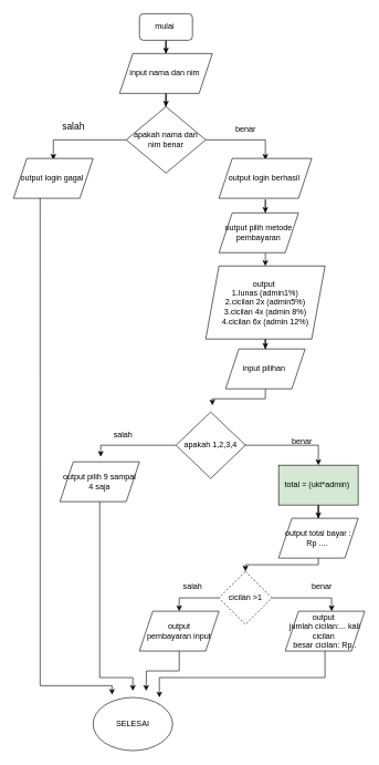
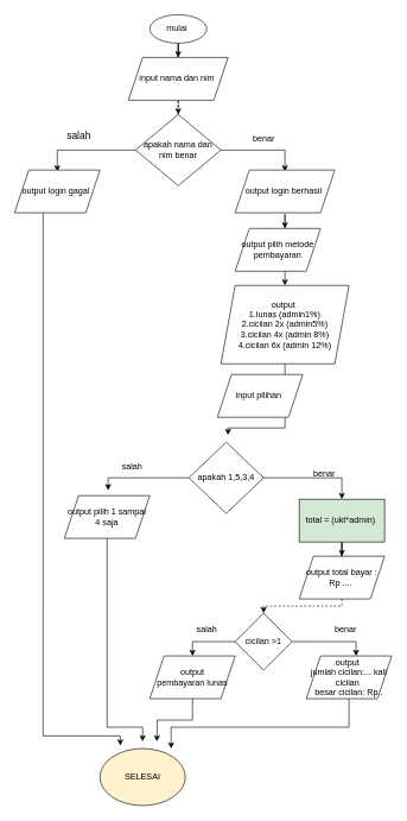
- <mxCell id="3" value="mulai&amp;nbsp;" style="whiteSpace=wrap;html=1;rounded=1;" vertex="1" parent="1"><mxGeometry x="210" y="20" width="80" height="40" as="geometry" /></mxCell>
+ <mxCell id="3" value="mulai&amp;nbsp;" style="ellipse;whiteSpace=wrap;html=1;" vertex="1" parent="1"><mxGeometry x="210" y="20" width="80" height="40" as="geometry" /></mxCell>
- <mxCell id="4" value="" style="edgeStyle=orthogonalEdgeStyle;rounded=0;orthogonalLoop=1;jettySize=auto;html=1;" edge="1" parent="1" source="5" target="8"><mxGeometry relative="1" as="geometry" /></mxCell>
+ <mxCell id="4" value="" style="edgeStyle=orthogonalEdgeStyle;rounded=0;orthogonalLoop=1;jettySize=auto;html=1;dashed=1;" edge="1" parent="1" source="5" target="8"><mxGeometry relative="1" as="geometry" /></mxCell>
- <mxCell id="19" value="input pilihan&amp;nbsp;" style="shape=parallelogram;perimeter=parallelogramPerimeter;whiteSpace=wrap;html=1;fixedSize=1;" vertex="1" parent="1"><mxGeometry x="340" y="525" width="120" height="60" as="geometry" /></mxCell>
+ <mxCell id="19" value="input pilihan&amp;nbsp;" style="shape=parallelogram;perimeter=parallelogramPerimeter;whiteSpace=wrap;html=1;fixedSize=1;" vertex="1" parent="1"><mxGeometry x="305" y="525" width="120" height="60" as="geometry" /></mxCell>
- <mxCell id="22" value="apakah 1,2,3,4" style="rhombus;whiteSpace=wrap;html=1;" vertex="1" parent="1"><mxGeometry x="265" y="620" width="105" height="100" as="geometry" /></mxCell>
+ <mxCell id="22" value="apakah 1,5,3,4" style="rhombus;whiteSpace=wrap;html=1;" vertex="1" parent="1"><mxGeometry x="265" y="620" width="105" height="100" as="geometry" /></mxCell>
- <mxCell id="24" value="output pilih 9 sampai 4 saja" style="shape=parallelogram;perimeter=parallelogramPerimeter;whiteSpace=wrap;html=1;fixedSize=1;" vertex="1" parent="1"><mxGeometry x="90" y="695" width="120" height="60" as="geometry" /></mxCell>
+ <mxCell id="24" value="output pilih 1 sampai 4 saja" style="shape=parallelogram;perimeter=parallelogramPerimeter;whiteSpace=wrap;html=1;fixedSize=1;" vertex="1" parent="1"><mxGeometry x="90" y="695" width="120" height="60" as="geometry" /></mxCell>
- <mxCell id="29" value="" style="edgeStyle=orthogonalEdgeStyle;rounded=0;orthogonalLoop=1;jettySize=auto;html=1;" edge="1" parent="1" source="30" target="33"><mxGeometry relative="1" as="geometry"><Array as="points"><mxPoint x="480" y="850" /><mxPoint x="370" y="850" /></Array></mxGeometry></mxCell>
+ <mxCell id="29" value="" style="edgeStyle=orthogonalEdgeStyle;rounded=0;orthogonalLoop=1;jettySize=auto;html=1;dashed=1;" edge="1" parent="1" source="30" target="33"><mxGeometry relative="1" as="geometry"><Array as="points"><mxPoint x="480" y="850" /><mxPoint x="370" y="850" /></Array></mxGeometry></mxCell>
- <mxCell id="33" value="cicilan &amp;gt;1" style="rhombus;whiteSpace=wrap;html=1;dashed=1;" vertex="1" parent="1"><mxGeometry x="330" y="860" width="80" height="80" as="geometry" /></mxCell>
+ <mxCell id="33" value="cicilan &amp;gt;1" style="rhombus;whiteSpace=wrap;html=1;" vertex="1" parent="1"><mxGeometry x="330" y="860" width="80" height="80" as="geometry" /></mxCell>
- <mxCell id="37" value="output&lt;div&gt;pembayaran input&lt;/div&gt;" style="shape=parallelogram;perimeter=parallelogramPerimeter;whiteSpace=wrap;html=1;fixedSize=1;" vertex="1" parent="1"><mxGeometry x="210" y="920" width="120" height="60" as="geometry" /></mxCell>
+ <mxCell id="37" value="output&lt;div&gt;pembayaran lunas&lt;/div&gt;" style="shape=parallelogram;perimeter=parallelogramPerimeter;whiteSpace=wrap;html=1;fixedSize=1;" vertex="1" parent="1"><mxGeometry x="210" y="920" width="120" height="60" as="geometry" /></mxCell>
- <mxCell id="40" value="SELESAI" style="ellipse;whiteSpace=wrap;html=1;" vertex="1" parent="1"><mxGeometry x="140" y="1050" width="120" height="80" as="geometry" /></mxCell>
+ <mxCell id="40" value="SELESAI" style="ellipse;whiteSpace=wrap;html=1;fillColor=#fff2cc;" vertex="1" parent="1"><mxGeometry x="140" y="1050" width="120" height="80" as="geometry" /></mxCell>
